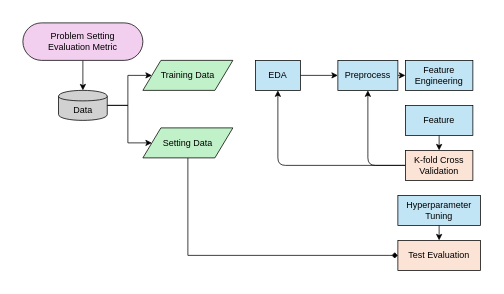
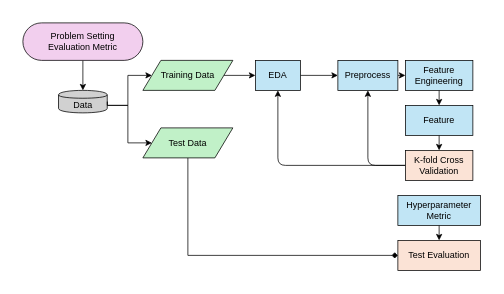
+ <mxCell id="7" value="" style="edgeStyle=none;html=1;" parent="1" source="8" target="12" edge="1"><mxGeometry relative="1" as="geometry" /></mxCell>
+ <mxCell id="15" value="" style="edgeStyle=none;html=1;entryX=0.5;entryY=0;entryDx=0;entryDy=0;" parent="1" source="16" target="18" edge="1"><mxGeometry relative="1" as="geometry" /></mxCell>
- <mxCell id="6" value="Data" style="shape=cylinder;whiteSpace=wrap;html=1;boundedLbl=1;backgroundOutline=1;fillColor=#D1D1D1;" parent="1" vertex="1"><mxGeometry x="77.5" y="120" width="65" height="40" as="geometry" /></mxCell>
+ <mxCell id="6" value="Data" style="shape=cylinder;whiteSpace=wrap;html=1;boundedLbl=1;backgroundOutline=1;fillColor=#D1D1D1;" parent="1" vertex="1"><mxGeometry x="77.5" y="120" width="65" height="30" as="geometry" /></mxCell>
- <mxCell id="10" value="Setting Data" style="shape=parallelogram;perimeter=parallelogramPerimeter;whiteSpace=wrap;html=1;dashed=0;fillColor=light-dark(#c1f1c8, #ededed);" parent="1" vertex="1"><mxGeometry x="190" y="170" width="120" height="40" as="geometry" /></mxCell>
+ <mxCell id="10" value="Test Data" style="shape=parallelogram;perimeter=parallelogramPerimeter;whiteSpace=wrap;html=1;dashed=0;fillColor=light-dark(#c1f1c8, #ededed);" parent="1" vertex="1"><mxGeometry x="190" y="170" width="120" height="40" as="geometry" /></mxCell>
- <mxCell id="20" value="Hyperparameter&lt;div&gt;Tuning&lt;/div&gt;" style="html=1;dashed=0;whiteSpace=wrap;fillColor=#C1E5F5;" parent="1" vertex="1"><mxGeometry x="530" y="260" width="110" height="40" as="geometry" /></mxCell>
+ <mxCell id="20" value="Hyperparameter&lt;div&gt;Metric&lt;/div&gt;" style="html=1;dashed=0;whiteSpace=wrap;fillColor=#C1E5F5;" parent="1" vertex="1"><mxGeometry x="530" y="260" width="110" height="40" as="geometry" /></mxCell>
